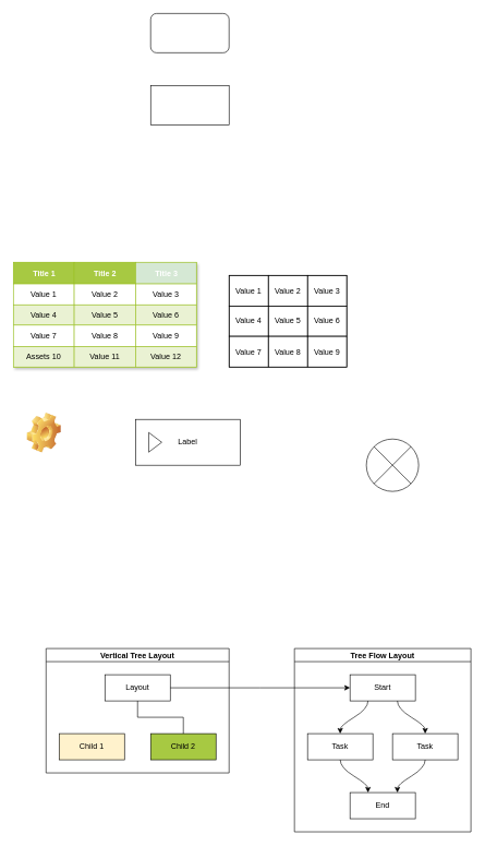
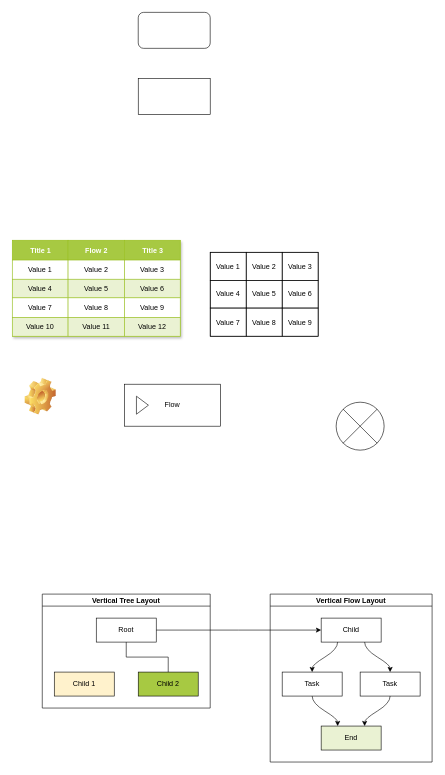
- <mxCell id="8" value="Title 3" style="connectable=0;recursiveResize=0;strokeColor=inherit;fillColor=#d5e8d4;align=center;fontStyle=1;fontColor=#FFFFFF;html=1;" vertex="1" parent="5"><mxGeometry x="187" width="93" height="33" as="geometry"><mxRectangle width="93" height="33" as="alternateBounds" /></mxGeometry></mxCell>
+ <mxCell id="8" value="Title 3" style="connectable=0;recursiveResize=0;strokeColor=inherit;fillColor=#A7C942;align=center;fontStyle=1;fontColor=#FFFFFF;html=1;" vertex="1" parent="5"><mxGeometry x="187" width="93" height="33" as="geometry"><mxRectangle width="93" height="33" as="alternateBounds" /></mxGeometry></mxCell>
- <mxCell id="7" value="Title 2" style="connectable=0;recursiveResize=0;strokeColor=inherit;fillColor=#A7C942;align=center;fontStyle=1;fontColor=#FFFFFF;html=1;" vertex="1" parent="5"><mxGeometry x="93" width="94" height="33" as="geometry"><mxRectangle width="94" height="33" as="alternateBounds" /></mxGeometry></mxCell>
+ <mxCell id="7" value="Flow 2" style="connectable=0;recursiveResize=0;strokeColor=inherit;fillColor=#A7C942;align=center;fontStyle=1;fontColor=#FFFFFF;html=1;" vertex="1" parent="5"><mxGeometry x="93" width="94" height="33" as="geometry"><mxRectangle width="94" height="33" as="alternateBounds" /></mxGeometry></mxCell>
- <mxCell id="22" value="Assets 10" style="connectable=0;recursiveResize=0;strokeColor=inherit;fillColor=inherit;whiteSpace=wrap;html=1;" vertex="1" parent="21"><mxGeometry width="93" height="31" as="geometry"><mxRectangle width="93" height="31" as="alternateBounds" /></mxGeometry></mxCell>
+ <mxCell id="22" value="Value 10" style="connectable=0;recursiveResize=0;strokeColor=inherit;fillColor=inherit;whiteSpace=wrap;html=1;" vertex="1" parent="21"><mxGeometry width="93" height="31" as="geometry"><mxRectangle width="93" height="31" as="alternateBounds" /></mxGeometry></mxCell>
- <mxCell id="39" value="Label" style="html=1;whiteSpace=wrap;container=1;recursiveResize=0;collapsible=0;" vertex="1" parent="1"><mxGeometry x="207" y="640" width="160" height="70" as="geometry" /></mxCell>
+ <mxCell id="39" value="Flow" style="html=1;whiteSpace=wrap;container=1;recursiveResize=0;collapsible=0;" vertex="1" parent="1"><mxGeometry x="207" y="640" width="160" height="70" as="geometry" /></mxCell>
- <mxCell id="47" value="Tree Flow Layout" style="swimlane;startSize=20;horizontal=1;childLayout=flowLayout;flowOrientation=north;resizable=0;interRankCellSpacing=50;containerType=tree;" vertex="1" parent="1"><mxGeometry x="450" y="990" width="270" height="280" as="geometry" /></mxCell>
+ <mxCell id="47" value="Vertical Flow Layout" style="swimlane;startSize=20;horizontal=1;childLayout=flowLayout;flowOrientation=north;resizable=0;interRankCellSpacing=50;containerType=tree;" vertex="1" parent="1"><mxGeometry x="450" y="990" width="270" height="280" as="geometry" /></mxCell>
- <mxCell id="42" value="Layout" style="whiteSpace=wrap;html=1;" vertex="1" parent="41"><mxGeometry x="90" y="40" width="100" height="40" as="geometry" /></mxCell>
+ <mxCell id="42" value="Root" style="whiteSpace=wrap;html=1;" vertex="1" parent="41"><mxGeometry x="90" y="40" width="100" height="40" as="geometry" /></mxCell>
- <mxCell id="48" value="Start" style="whiteSpace=wrap;html=1;" vertex="1" parent="47"><mxGeometry x="85" y="40" width="100" height="40" as="geometry" /></mxCell>
+ <mxCell id="48" value="Child" style="whiteSpace=wrap;html=1;" vertex="1" parent="47"><mxGeometry x="85" y="40" width="100" height="40" as="geometry" /></mxCell>
- <mxCell id="53" value="End" style="whiteSpace=wrap;html=1;" vertex="1" parent="47"><mxGeometry x="85" y="220" width="100" height="40" as="geometry" /></mxCell>
+ <mxCell id="53" value="End" style="whiteSpace=wrap;html=1;fillColor=#eaf2d3;" vertex="1" parent="47"><mxGeometry x="85" y="220" width="100" height="40" as="geometry" /></mxCell>
